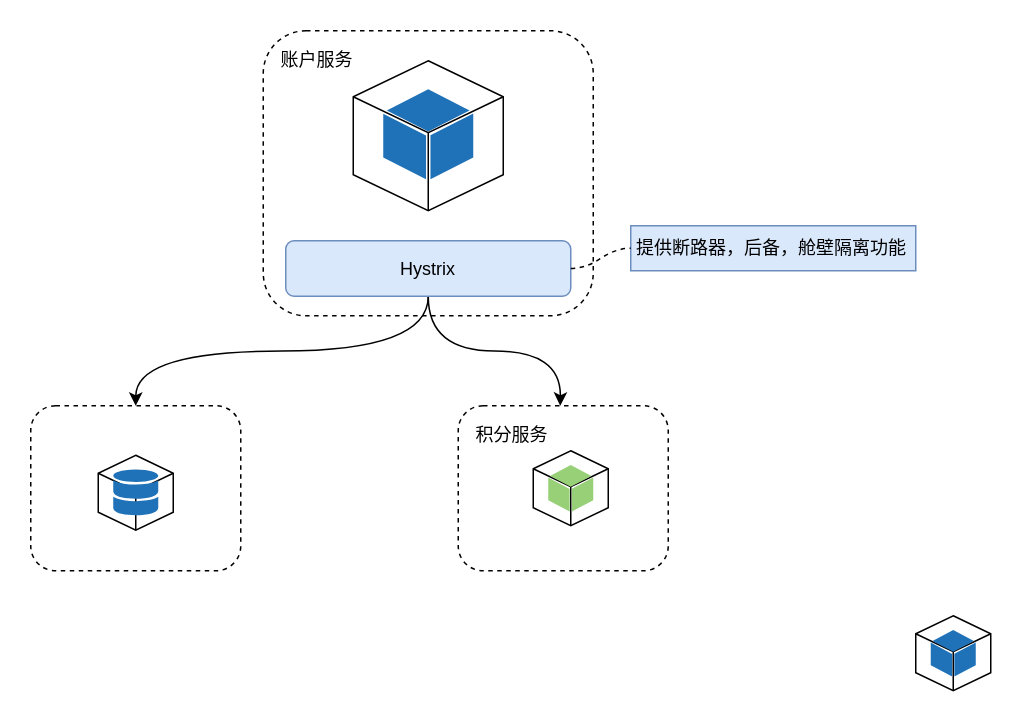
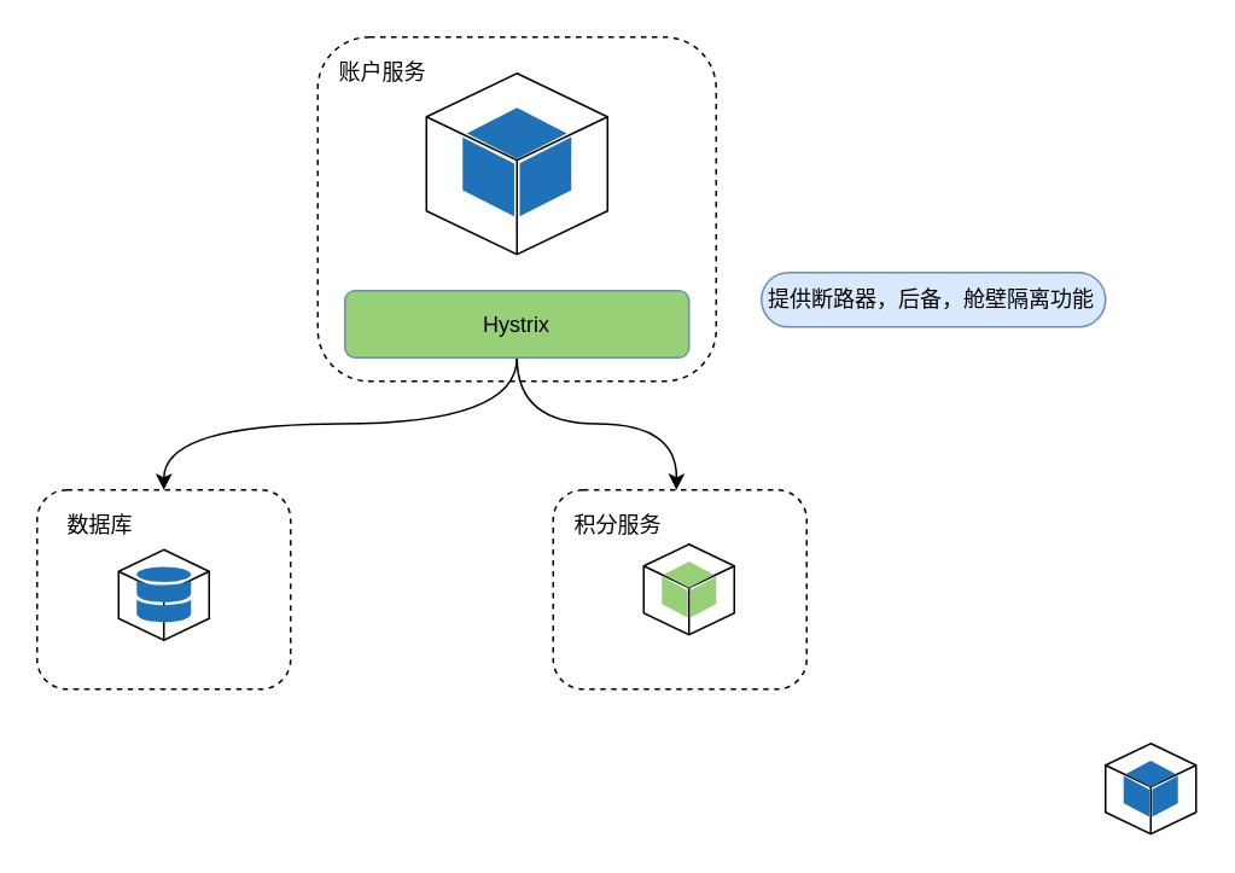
- <mxCell id="15" value="提供断路器，后备，舱壁隔离功能" style="whiteSpace=wrap;html=1;arcSize=50;align=left;verticalAlign=middle;container=1;recursiveResize=0;strokeWidth=1;autosize=1;spacing=4;treeFolding=1;treeMoving=1;fillColor=#dae8fc;strokeColor=#6c8ebf;rounded=0;" vertex="1" parent="1"><mxGeometry x="420" y="150" width="190" height="30" as="geometry" /></mxCell>
+ <mxCell id="15" value="提供断路器，后备，舱壁隔离功能" style="whiteSpace=wrap;html=1;rounded=1;arcSize=50;align=left;verticalAlign=middle;container=1;recursiveResize=0;strokeWidth=1;autosize=1;spacing=4;treeFolding=1;treeMoving=1;fillColor=#dae8fc;strokeColor=#6c8ebf;" vertex="1" parent="1"><mxGeometry x="420" y="150" width="190" height="30" as="geometry" /></mxCell>
- <mxCell id="16" value="" style="edgeStyle=entityRelationEdgeStyle;startArrow=none;endArrow=none;segment=10;curved=1;exitX=1;exitY=0.5;exitDx=0;exitDy=0;dashed=1;" edge="1" target="15" parent="1" source="10"><mxGeometry relative="1" as="geometry"><mxPoint x="430" y="170" as="sourcePoint" /></mxGeometry></mxCell>
- <mxCell id="10" value="Hystrix" style="rounded=1;whiteSpace=wrap;html=1;fillColor=#dae8fc;strokeColor=#6c8ebf;" parent="1" vertex="1"><mxGeometry x="190" y="160" width="190" height="37" as="geometry" /></mxCell>
+ <mxCell id="10" value="Hystrix" style="rounded=1;whiteSpace=wrap;html=1;fillColor=#97d077;strokeColor=#6c8ebf;" parent="1" vertex="1"><mxGeometry x="190" y="160" width="190" height="37" as="geometry" /></mxCell>
+ <mxCell id="14" value="数据库" style="text;html=1;strokeColor=none;fillColor=none;align=left;verticalAlign=middle;whiteSpace=wrap;rounded=0;" vertex="1" parent="1"><mxGeometry x="35" y="280" width="60" height="20" as="geometry" /></mxCell>
